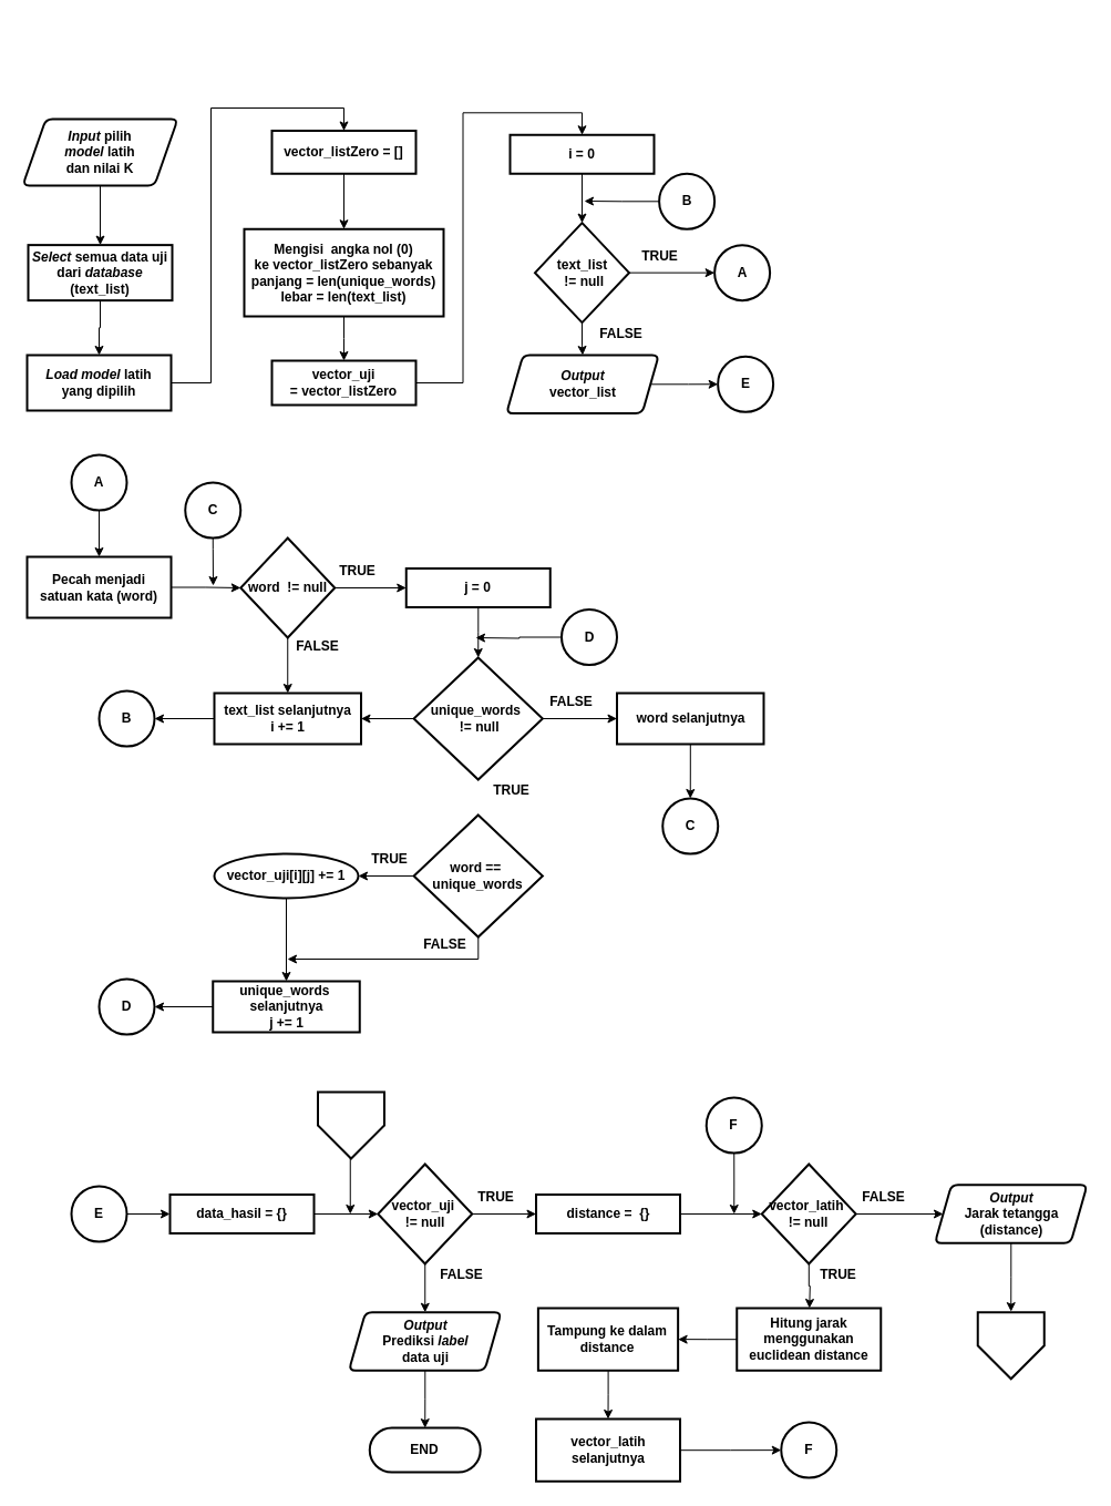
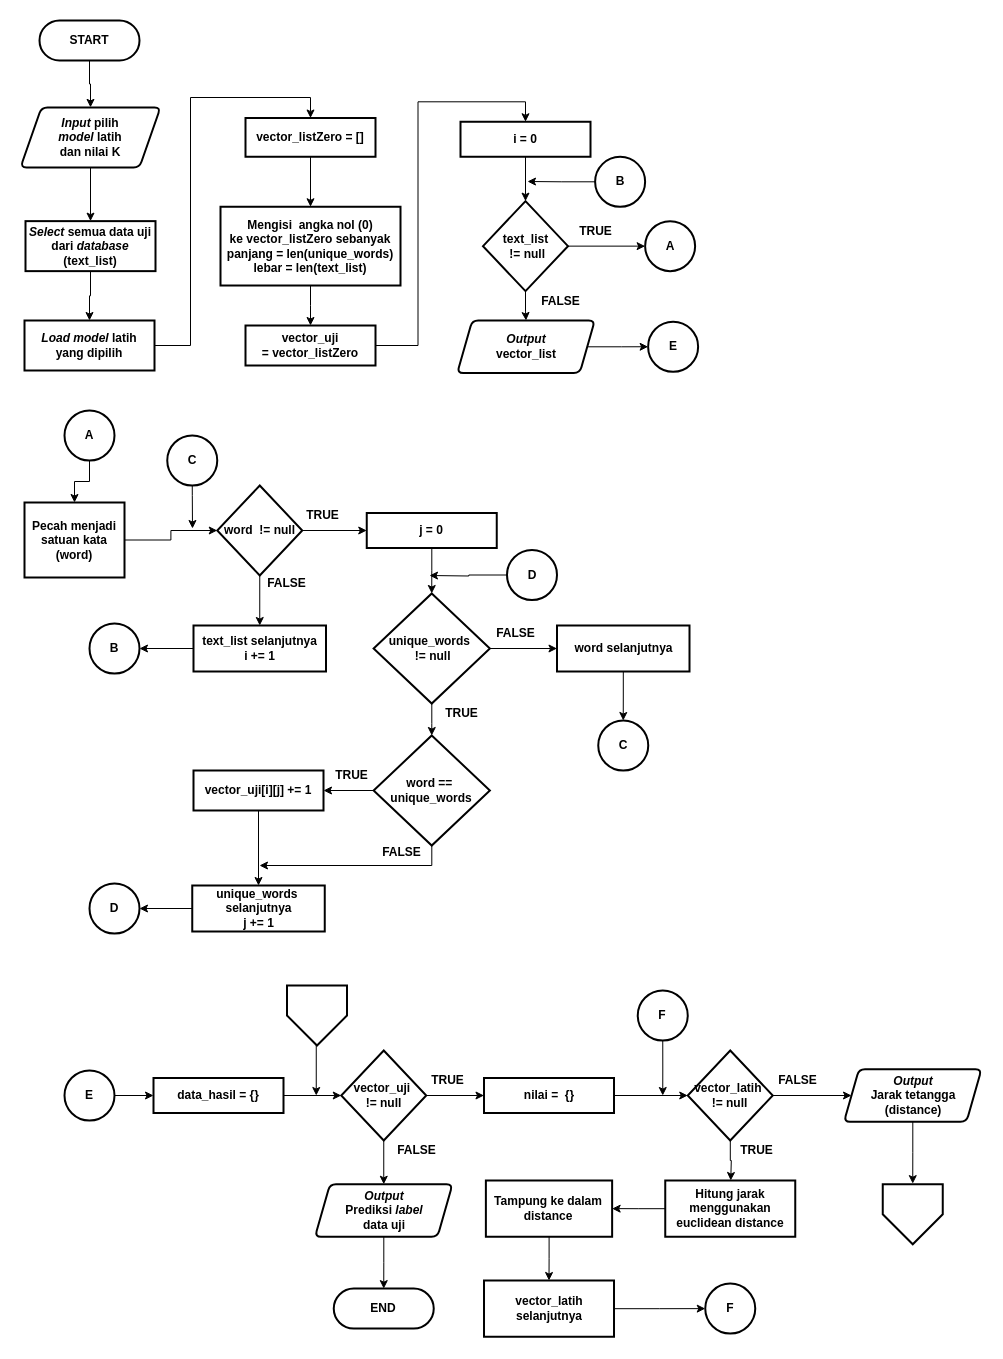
+ <mxCell id="4" value="&lt;b&gt;START&lt;/b&gt;" style="rounded=1;whiteSpace=wrap;html=1;absoluteArcSize=1;arcSize=55;strokeWidth=2;" parent="1" vertex="1"><mxGeometry x="39" y="20" width="100" height="40" as="geometry" /></mxCell>
+ <mxCell id="3" style="edgeStyle=orthogonalEdgeStyle;rounded=0;orthogonalLoop=1;jettySize=auto;html=1;entryX=0.5;entryY=0;entryDx=0;entryDy=0;" parent="1" source="4" target="6" edge="1"><mxGeometry relative="1" as="geometry" /></mxCell>
- <mxCell id="12" value="&lt;b&gt;Pecah menjadi &lt;br&gt;satuan kata (word)&lt;/b&gt;" style="rounded=1;whiteSpace=wrap;html=1;absoluteArcSize=1;arcSize=0;strokeWidth=2;" parent="1" vertex="1"><mxGeometry x="24" y="502" width="130" height="55" as="geometry" /></mxCell>
+ <mxCell id="12" value="&lt;b&gt;Pecah menjadi &lt;br&gt;satuan kata (word)&lt;/b&gt;" style="rounded=1;whiteSpace=wrap;html=1;absoluteArcSize=1;arcSize=0;strokeWidth=2;" parent="1" vertex="1"><mxGeometry x="24" y="502" width="100" height="75" as="geometry" /></mxCell>
- <mxCell id="21" style="edgeStyle=orthogonalEdgeStyle;rounded=0;orthogonalLoop=1;jettySize=auto;html=1;" parent="1" source="23" target="39" edge="1"><mxGeometry relative="1" as="geometry" /></mxCell>
+ <mxCell id="21" style="edgeStyle=orthogonalEdgeStyle;rounded=0;orthogonalLoop=1;jettySize=auto;html=1;entryX=0.5;entryY=0;entryDx=0;entryDy=0;entryPerimeter=0;" parent="1" source="23" target="26" edge="1"><mxGeometry relative="1" as="geometry" /></mxCell>
- <mxCell id="28" value="&lt;span style=&quot;font-weight: 700&quot;&gt;vector_uji&lt;/span&gt;&lt;span style=&quot;font-size: 12px&quot;&gt;&lt;b&gt;[i][j] += 1&lt;/b&gt;&lt;/span&gt;" style="ellipse;whiteSpace=wrap;html=1;absoluteArcSize=1;arcSize=0;strokeWidth=2;" parent="1" vertex="1"><mxGeometry x="193" y="770" width="130" height="39.99" as="geometry" /></mxCell>
+ <mxCell id="28" value="&lt;span style=&quot;font-weight: 700&quot;&gt;vector_uji&lt;/span&gt;&lt;span style=&quot;font-size: 12px&quot;&gt;&lt;b&gt;[i][j] += 1&lt;/b&gt;&lt;/span&gt;" style="rounded=1;whiteSpace=wrap;html=1;absoluteArcSize=1;arcSize=0;strokeWidth=2;" parent="1" vertex="1"><mxGeometry x="193" y="770" width="130" height="39.99" as="geometry" /></mxCell>
- <mxCell id="76" value="&lt;span&gt;distance =&amp;nbsp; {}&lt;/span&gt;" style="rounded=1;whiteSpace=wrap;html=1;absoluteArcSize=1;arcSize=0;strokeWidth=2;fontStyle=1" parent="1" vertex="1"><mxGeometry x="483.51" y="1077.5" width="130" height="35" as="geometry" /></mxCell>
+ <mxCell id="76" value="&lt;span&gt;nilai =&amp;nbsp; {}&lt;/span&gt;" style="rounded=1;whiteSpace=wrap;html=1;absoluteArcSize=1;arcSize=0;strokeWidth=2;fontStyle=1" parent="1" vertex="1"><mxGeometry x="483.51" y="1077.5" width="130" height="35" as="geometry" /></mxCell>
